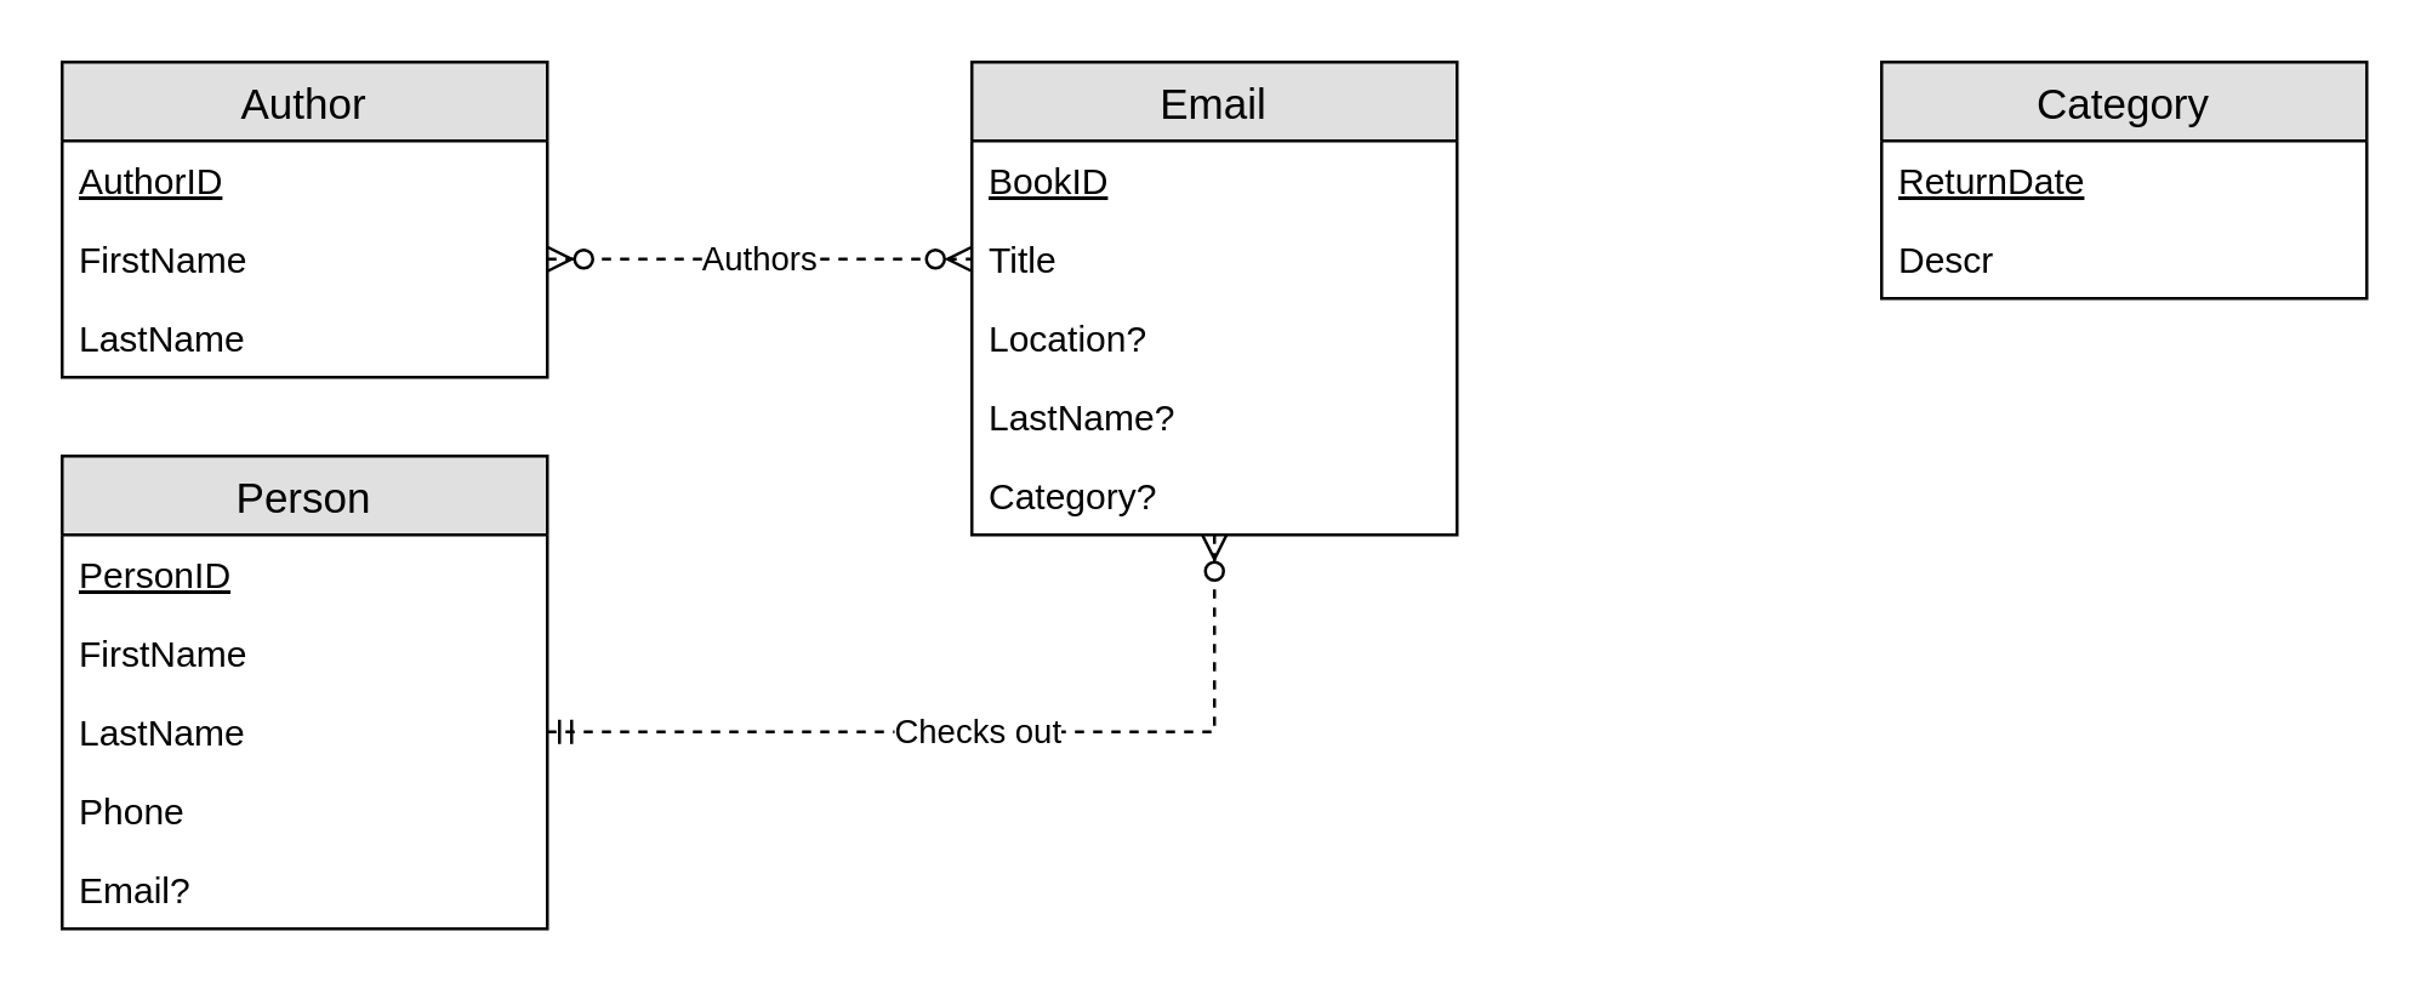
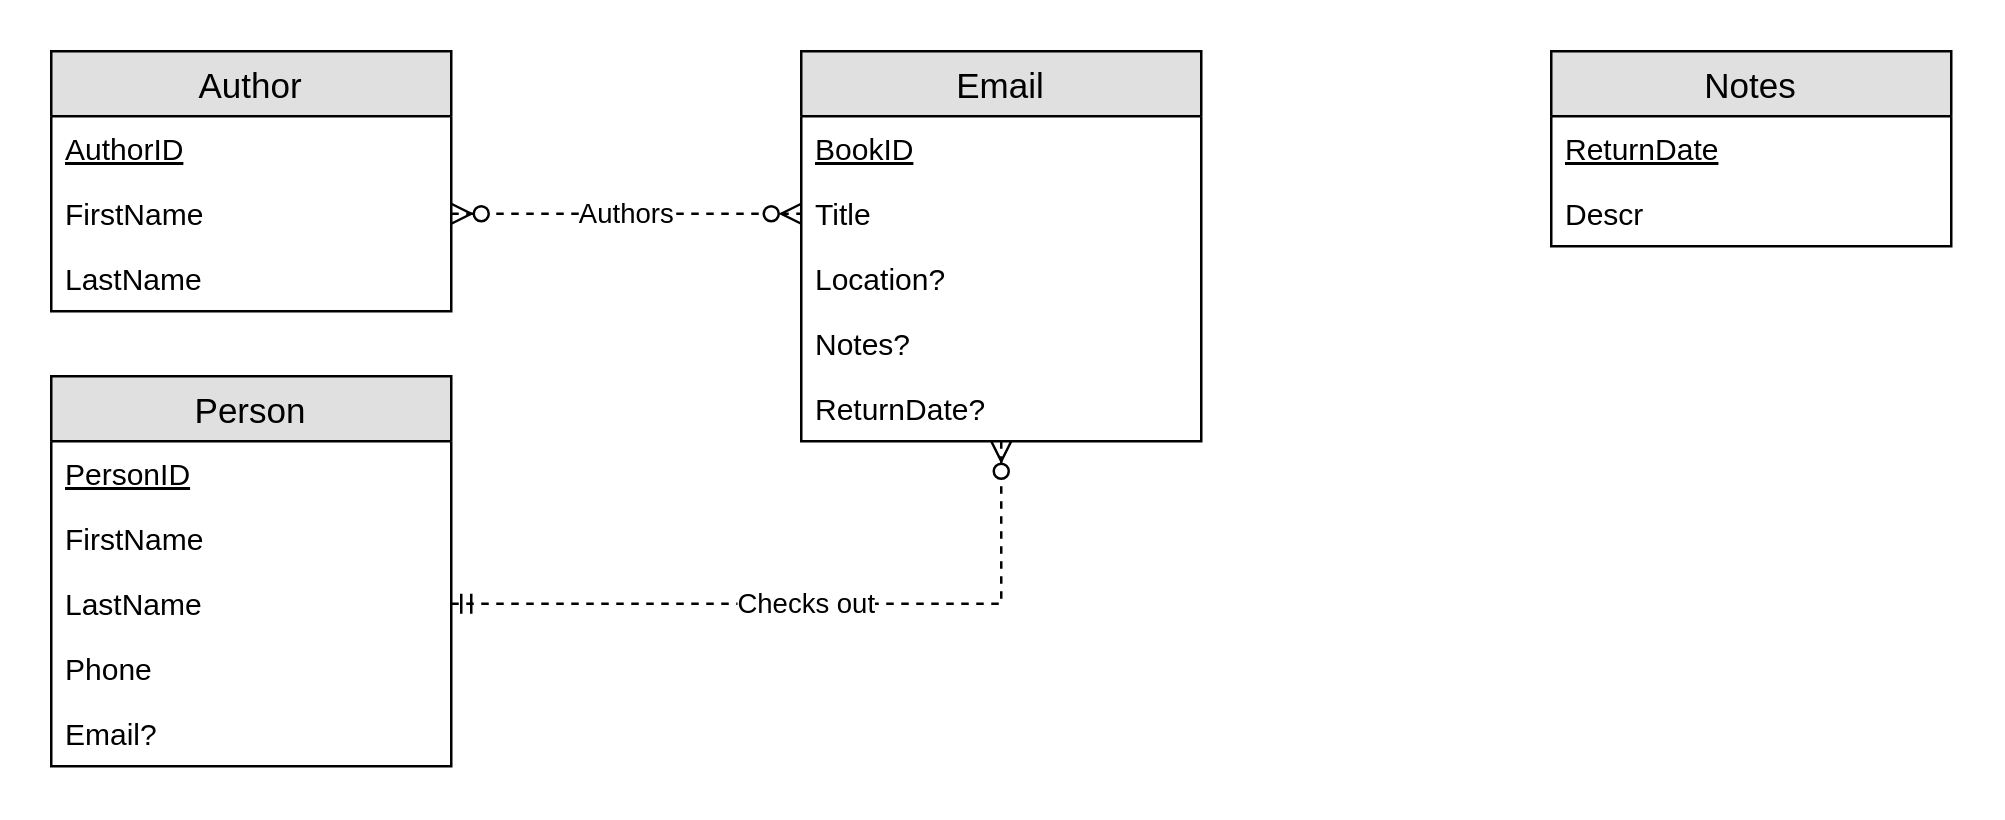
- <mxCell id="13" value="Category" style="swimlane;fontStyle=0;childLayout=stackLayout;horizontal=1;startSize=26;fillColor=#e0e0e0;horizontalStack=0;resizeParent=1;resizeParentMax=0;resizeLast=0;collapsible=1;marginBottom=0;swimlaneFillColor=#ffffff;align=center;fontSize=14;" parent="1" vertex="1"><mxGeometry x="620" y="20" width="160" height="78" as="geometry" /></mxCell>
+ <mxCell id="13" value="Notes" style="swimlane;fontStyle=0;childLayout=stackLayout;horizontal=1;startSize=26;fillColor=#e0e0e0;horizontalStack=0;resizeParent=1;resizeParentMax=0;resizeLast=0;collapsible=1;marginBottom=0;swimlaneFillColor=#ffffff;align=center;fontSize=14;" parent="1" vertex="1"><mxGeometry x="620" y="20" width="160" height="78" as="geometry" /></mxCell>
- <mxCell id="7" value="LastName?" style="text;strokeColor=none;fillColor=none;spacingLeft=4;spacingRight=4;overflow=hidden;rotatable=0;points=[[0,0.5],[1,0.5]];portConstraint=eastwest;fontSize=12;" parent="3" vertex="1"><mxGeometry y="104" width="160" height="26" as="geometry" /></mxCell>
+ <mxCell id="7" value="Notes?" style="text;strokeColor=none;fillColor=none;spacingLeft=4;spacingRight=4;overflow=hidden;rotatable=0;points=[[0,0.5],[1,0.5]];portConstraint=eastwest;fontSize=12;" parent="3" vertex="1"><mxGeometry y="104" width="160" height="26" as="geometry" /></mxCell>
- <mxCell id="8" value="Category?" style="text;strokeColor=none;fillColor=none;spacingLeft=4;spacingRight=4;overflow=hidden;rotatable=0;points=[[0,0.5],[1,0.5]];portConstraint=eastwest;fontSize=12;" parent="3" vertex="1"><mxGeometry y="130" width="160" height="26" as="geometry" /></mxCell>
+ <mxCell id="8" value="ReturnDate?" style="text;strokeColor=none;fillColor=none;spacingLeft=4;spacingRight=4;overflow=hidden;rotatable=0;points=[[0,0.5],[1,0.5]];portConstraint=eastwest;fontSize=12;" parent="3" vertex="1"><mxGeometry y="130" width="160" height="26" as="geometry" /></mxCell>
